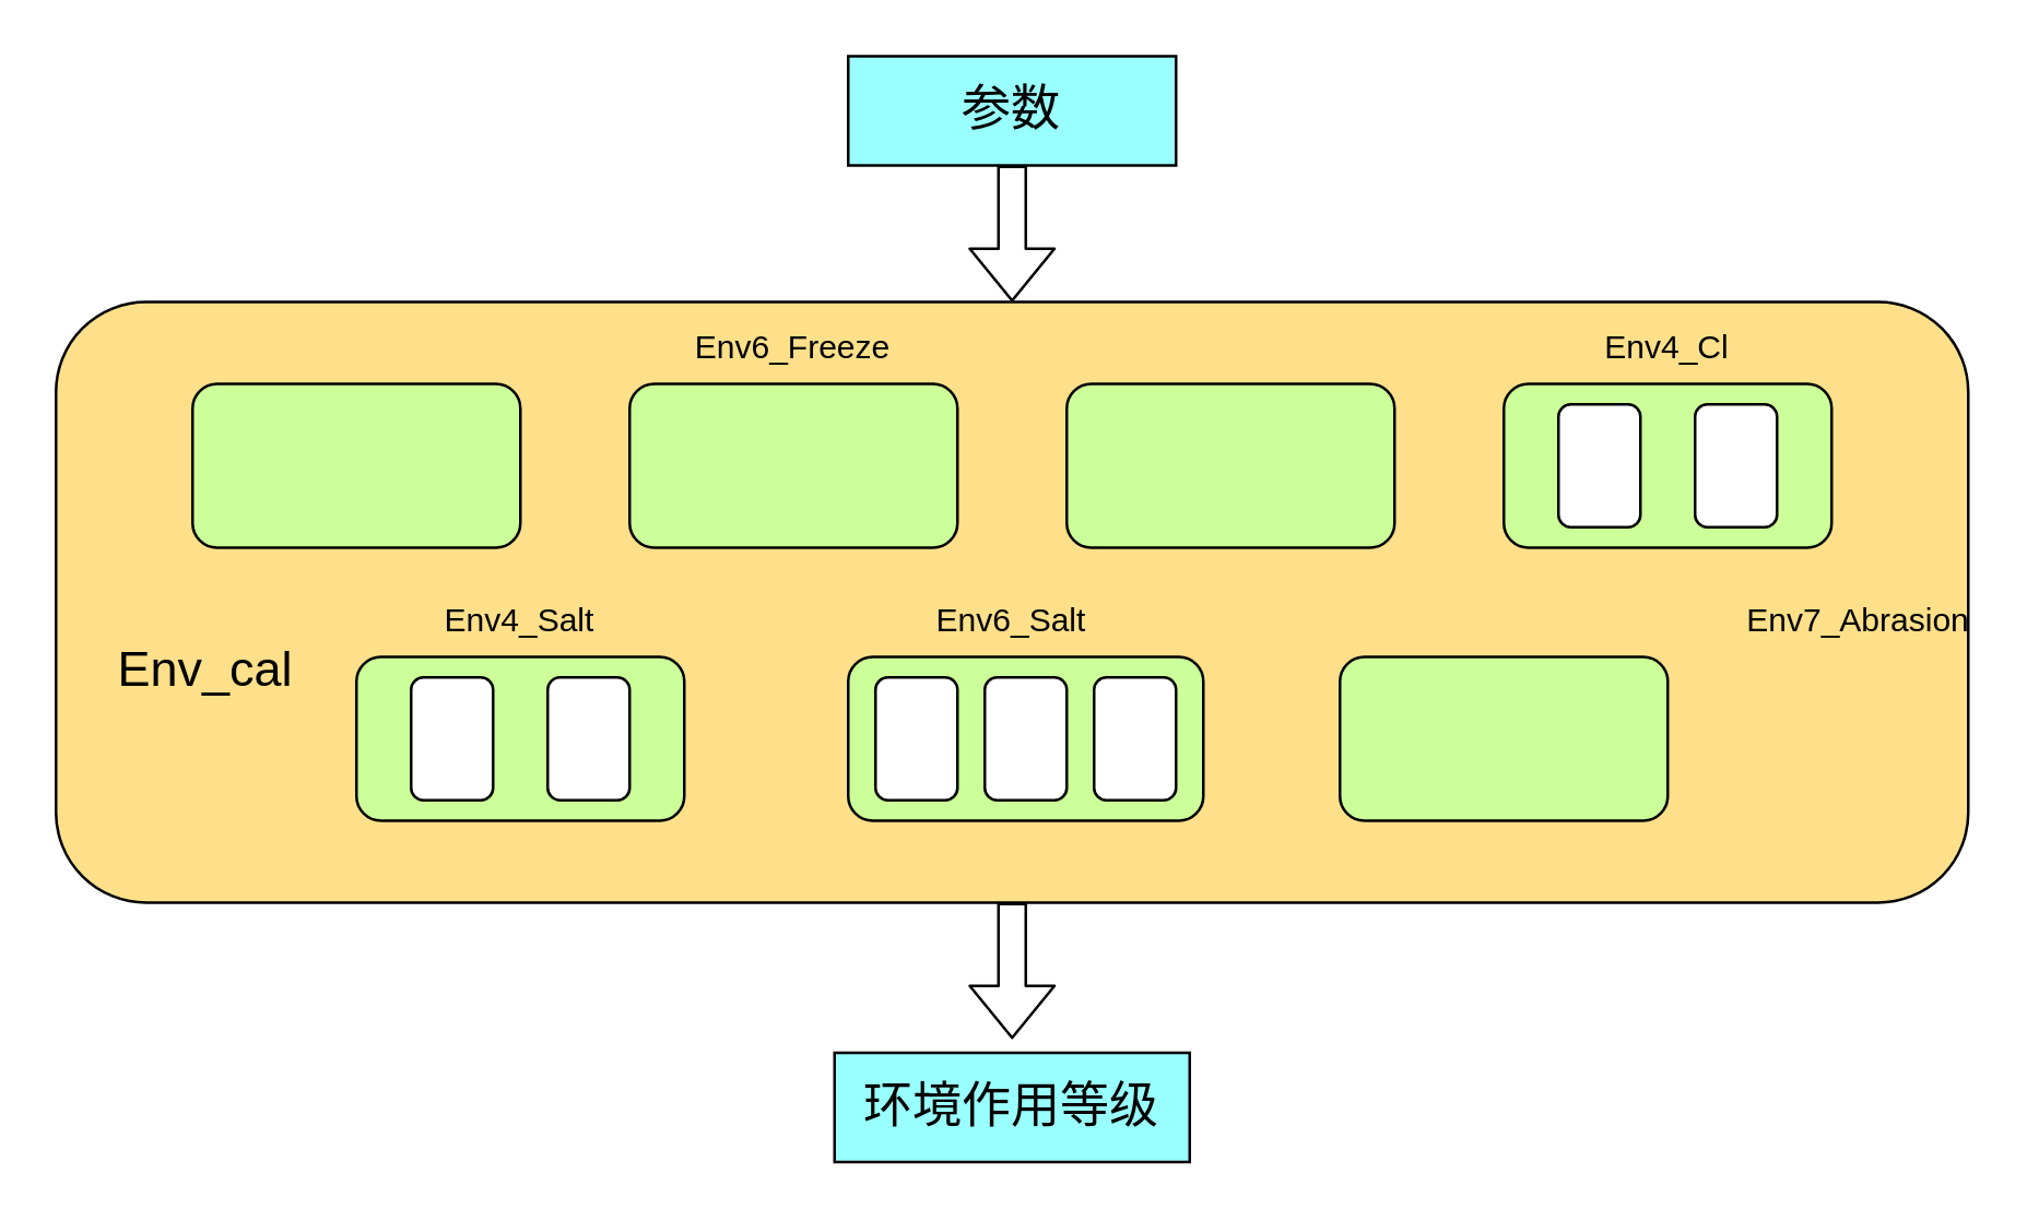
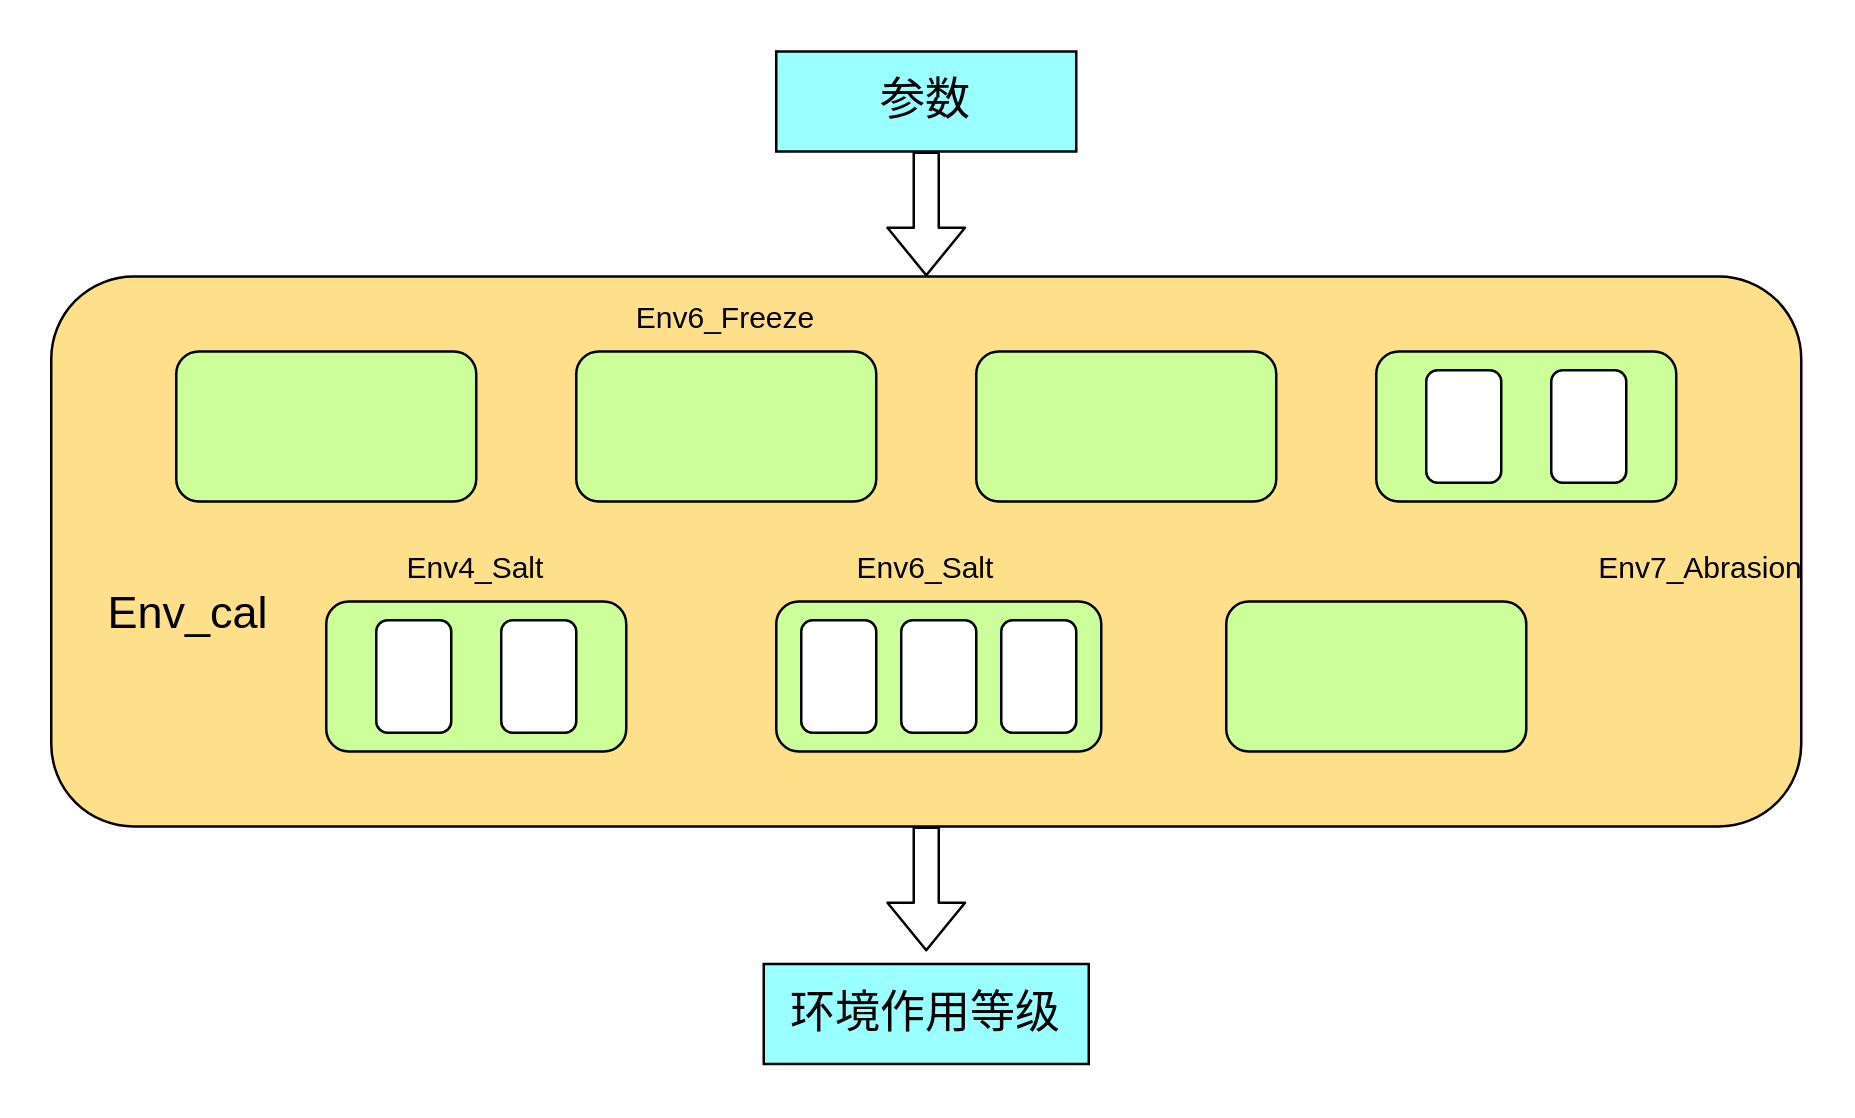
- <mxCell id="18" value="&lt;font style=&quot;font-size: 12px&quot;&gt;Env4_Cl&lt;/font&gt;" style="text;html=1;strokeColor=none;fillColor=none;align=center;verticalAlign=middle;whiteSpace=wrap;rounded=0;fontSize=18;" vertex="1" parent="1"><mxGeometry x="580" y="110" width="60" height="30" as="geometry" /></mxCell>
